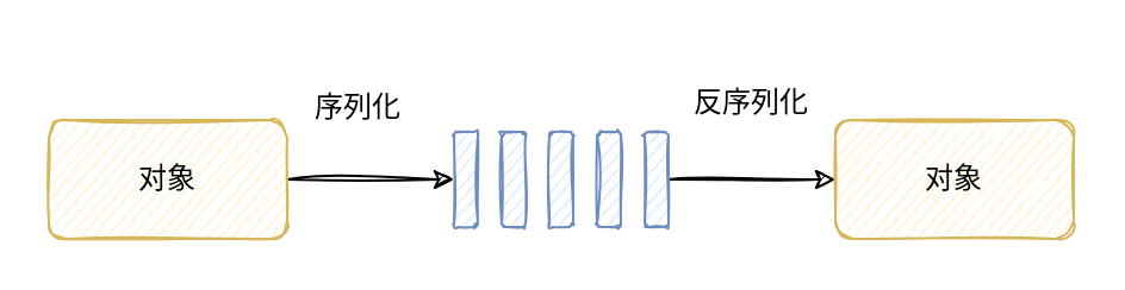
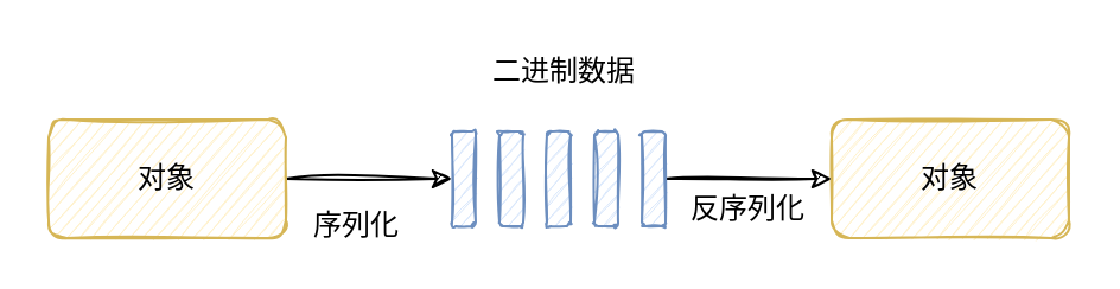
+ <mxCell id="13" value="二进制数据" style="text;html=1;strokeColor=none;fillColor=none;align=center;verticalAlign=middle;whiteSpace=wrap;rounded=0;sketch=1;" vertex="1" parent="1"><mxGeometry x="190" y="20" width="95" height="20" as="geometry" /></mxCell>
- <mxCell id="12" value="反序列化" style="text;html=1;strokeColor=none;fillColor=none;align=center;verticalAlign=middle;whiteSpace=wrap;rounded=0;sketch=1;" vertex="1" parent="1"><mxGeometry x="290" y="30" width="50" height="25" as="geometry" /></mxCell>
+ <mxCell id="12" value="反序列化" style="text;html=1;strokeColor=none;fillColor=none;align=center;verticalAlign=middle;whiteSpace=wrap;rounded=0;sketch=1;" vertex="1" parent="1"><mxGeometry x="290" y="75" width="50" height="25" as="geometry" /></mxCell>
- <mxCell id="11" value="序列化" style="text;html=1;strokeColor=none;fillColor=none;align=center;verticalAlign=middle;whiteSpace=wrap;rounded=0;sketch=1;" vertex="1" parent="1"><mxGeometry x="130" y="35" width="40" height="20" as="geometry" /></mxCell>
+ <mxCell id="11" value="序列化" style="text;html=1;strokeColor=none;fillColor=none;align=center;verticalAlign=middle;whiteSpace=wrap;rounded=0;sketch=1;" vertex="1" parent="1"><mxGeometry x="130" y="85" width="40" height="20" as="geometry" /></mxCell>
